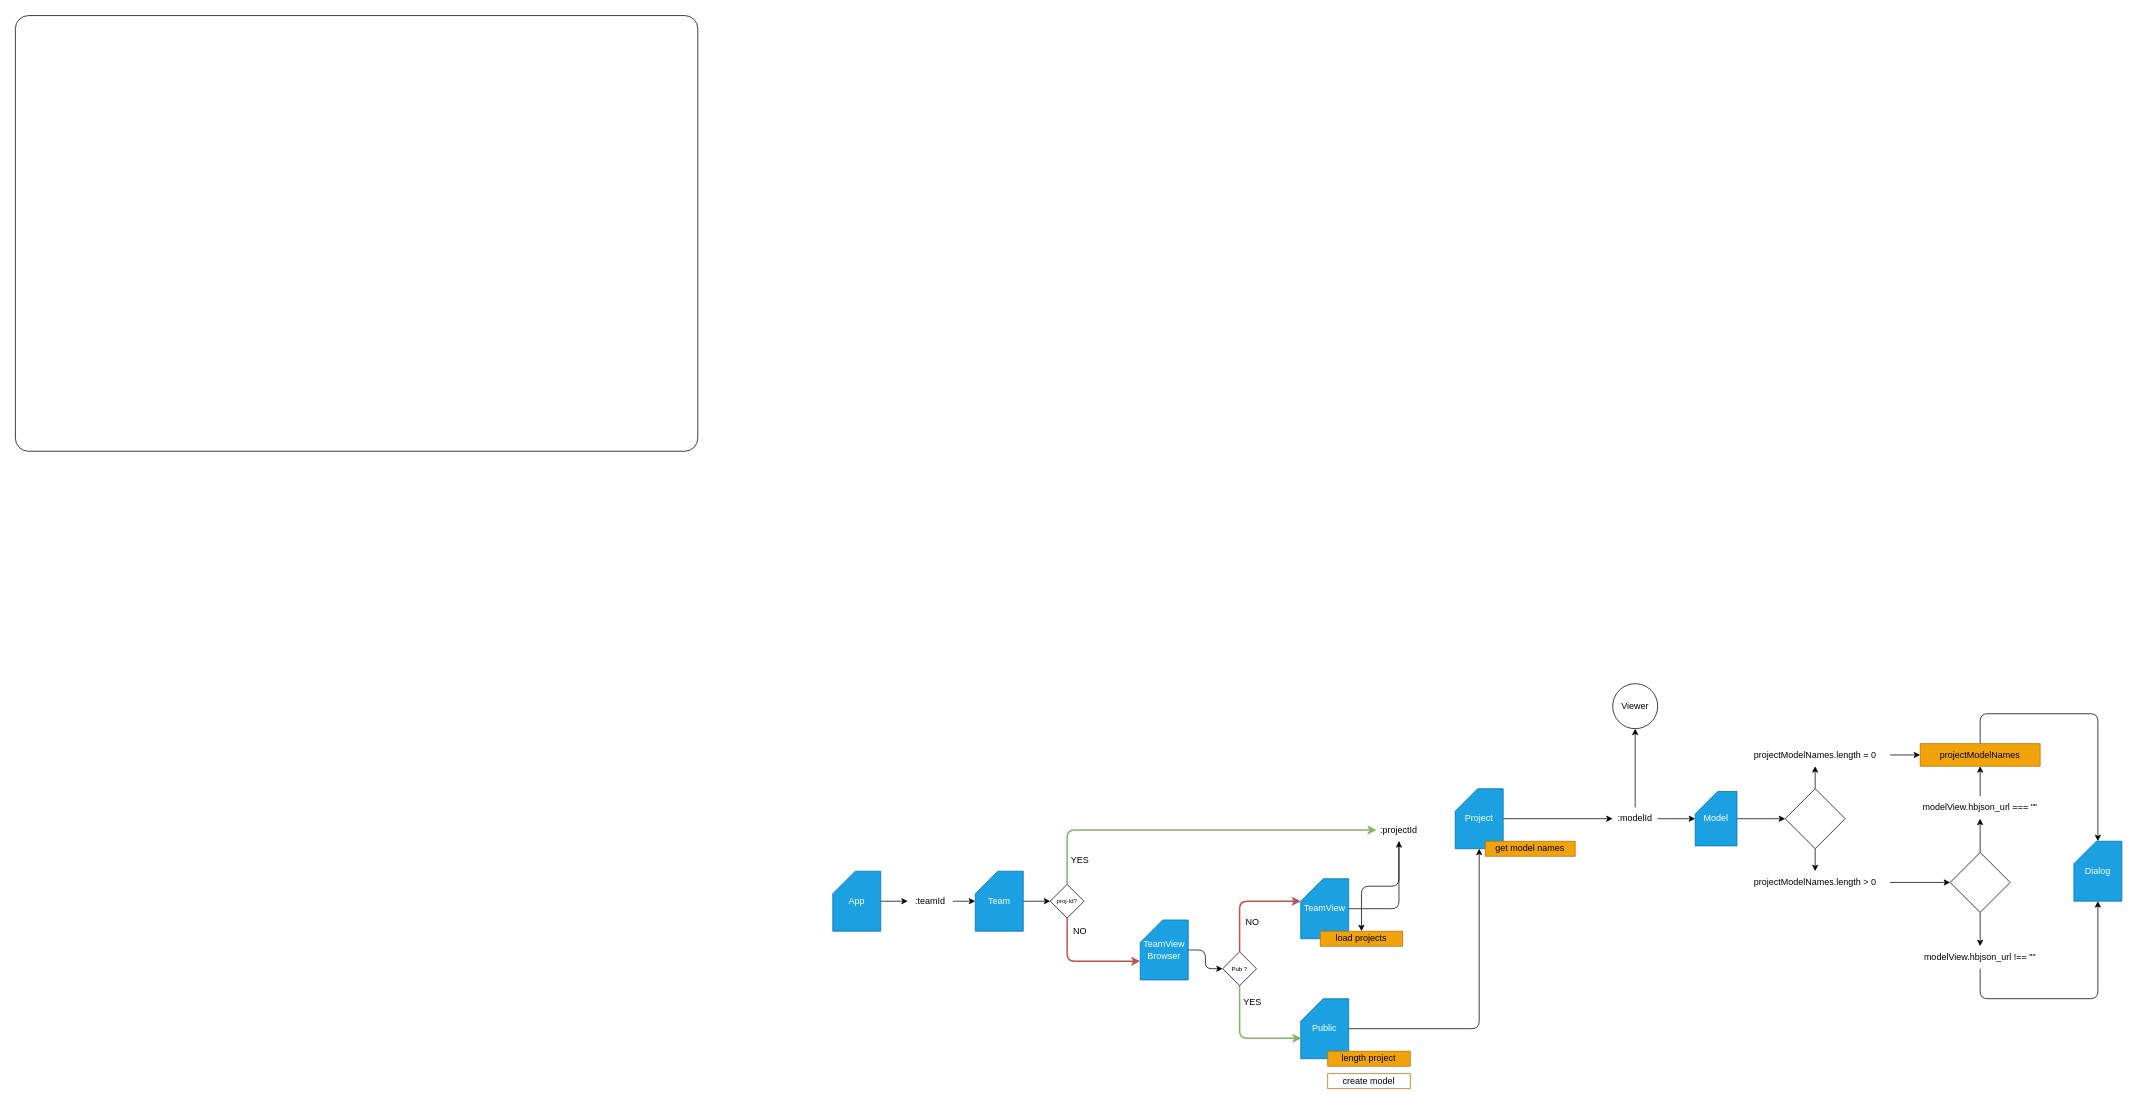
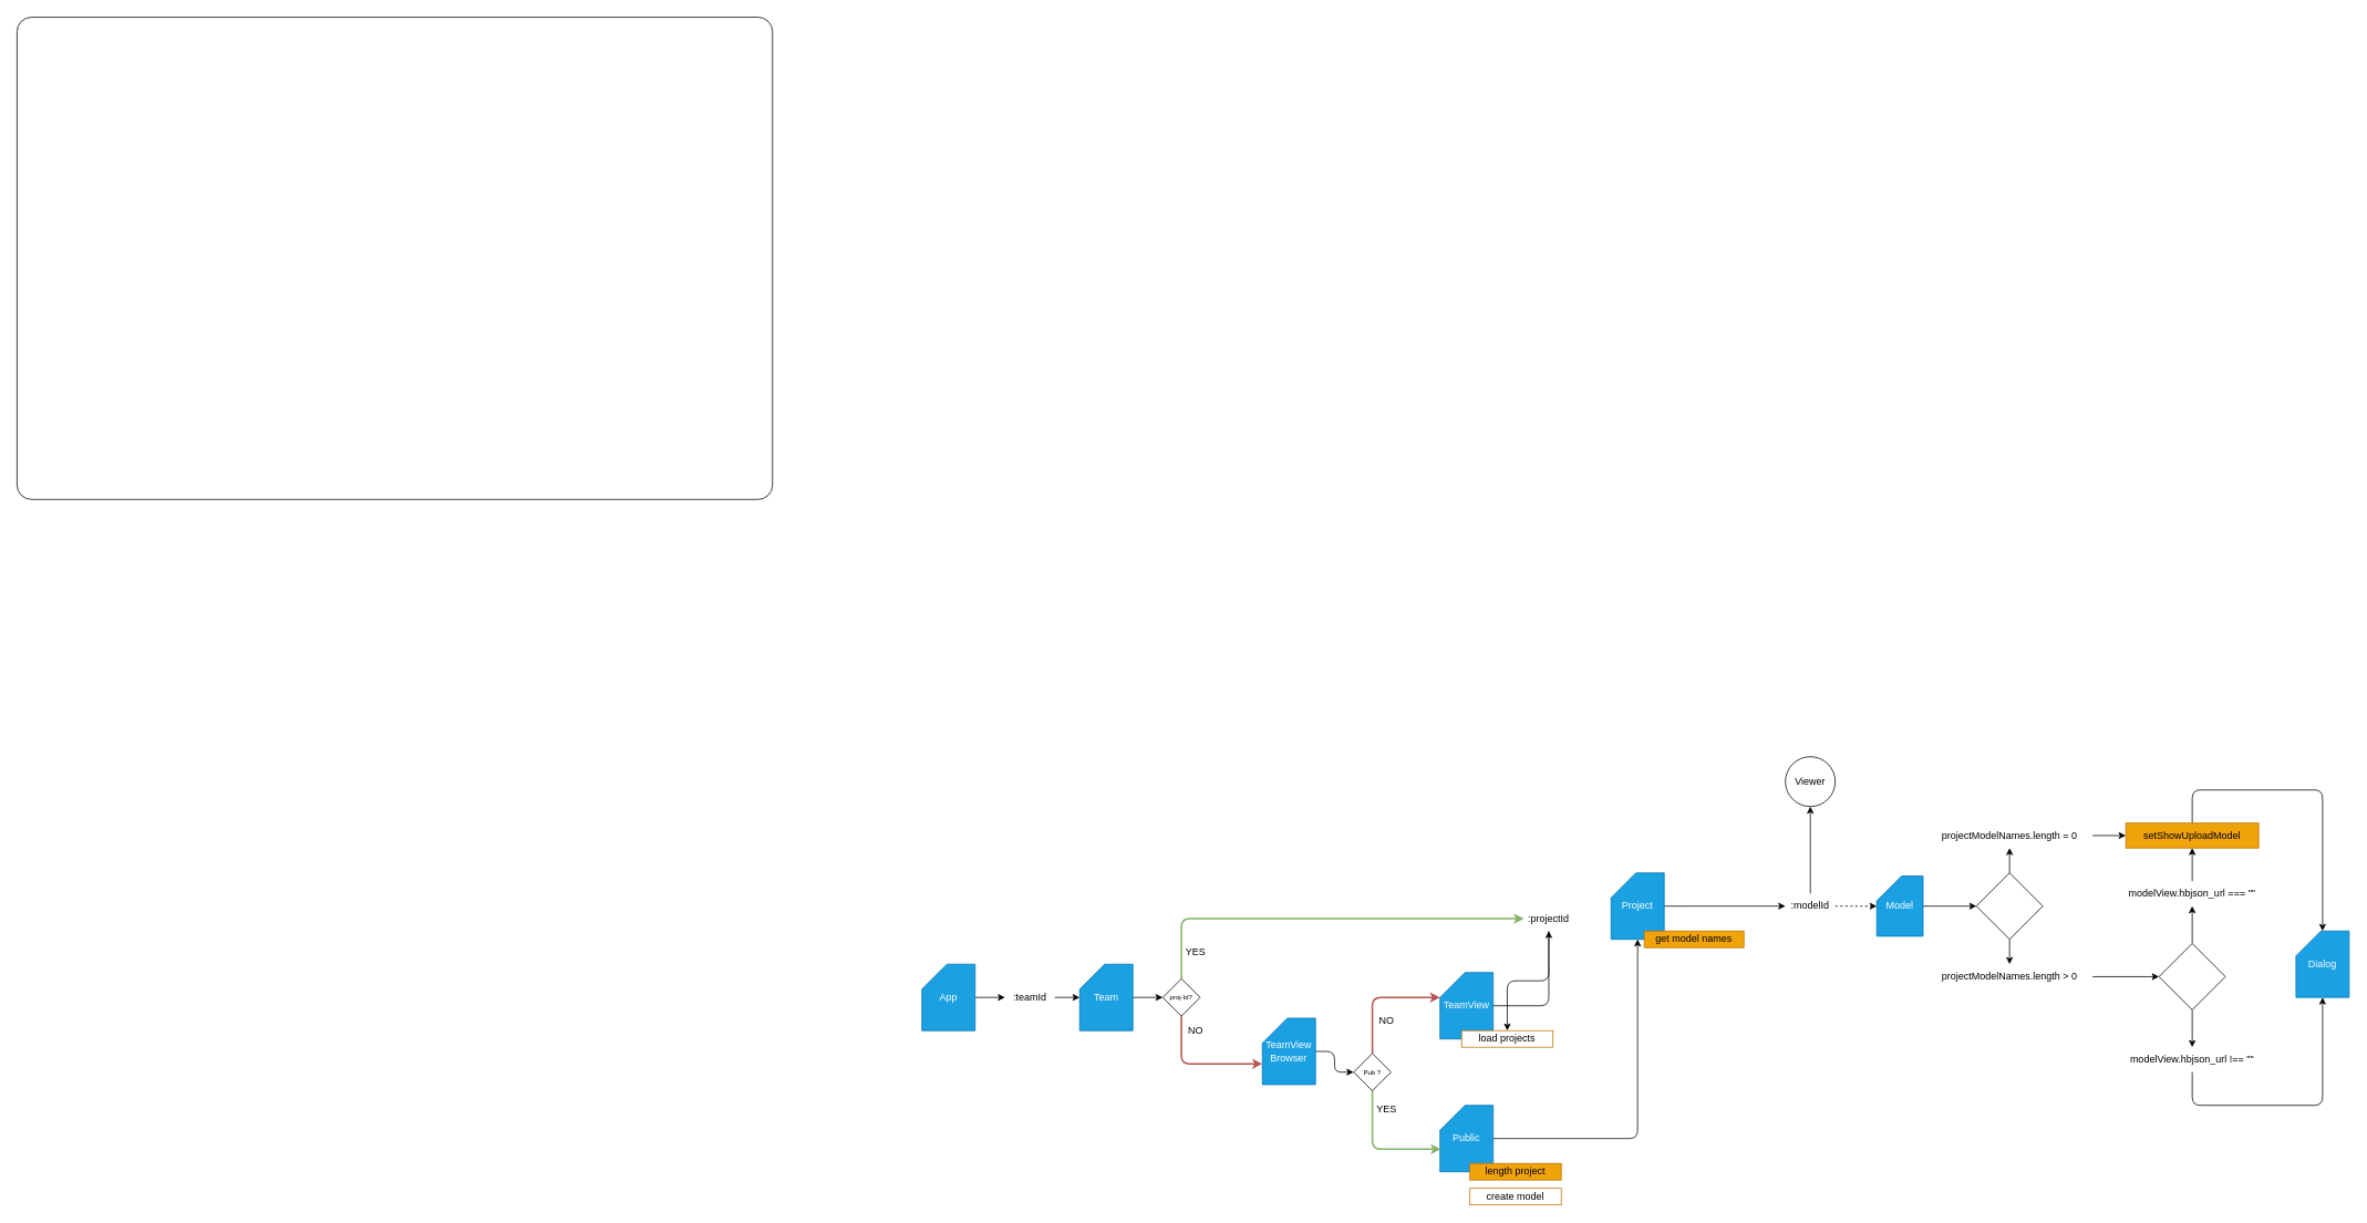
- <mxCell id="25" value="projectModelNames" style="rounded=0;whiteSpace=wrap;html=1;fillColor=#f0a30a;fontColor=#000000;strokeColor=#BD7000;" parent="1" vertex="1"><mxGeometry x="2560" y="990.97" width="160" height="30" as="geometry" /></mxCell>
+ <mxCell id="25" value="setShowUploadModel" style="rounded=0;whiteSpace=wrap;html=1;fillColor=#f0a30a;fontColor=#000000;strokeColor=#BD7000;" parent="1" vertex="1"><mxGeometry x="2560" y="990.97" width="160" height="30" as="geometry" /></mxCell>
- <mxCell id="16" style="edgeStyle=orthogonalEdgeStyle;html=1;fontSize=8;" parent="1" source="18" target="55" edge="1"><mxGeometry relative="1" as="geometry" /></mxCell>
+ <mxCell id="16" style="edgeStyle=orthogonalEdgeStyle;html=1;fontSize=8;dashed=1;" parent="1" source="18" target="55" edge="1"><mxGeometry relative="1" as="geometry" /></mxCell>
- <mxCell id="51" value="load projects" style="rounded=0;whiteSpace=wrap;html=1;fillColor=#f0a30a;fontColor=#000000;strokeColor=#BD7000;" parent="1" vertex="1"><mxGeometry x="1760" y="1241" width="110" height="20" as="geometry" /></mxCell>
+ <mxCell id="51" value="load projects" style="rounded=0;whiteSpace=wrap;html=1;fillColor=#ffffff;fontColor=#000000;strokeColor=#BD7000;" parent="1" vertex="1"><mxGeometry x="1760" y="1241" width="110" height="20" as="geometry" /></mxCell>
